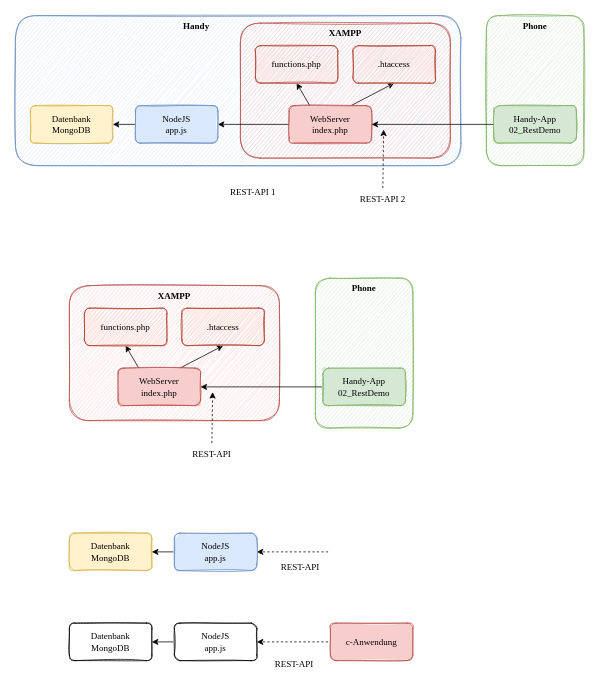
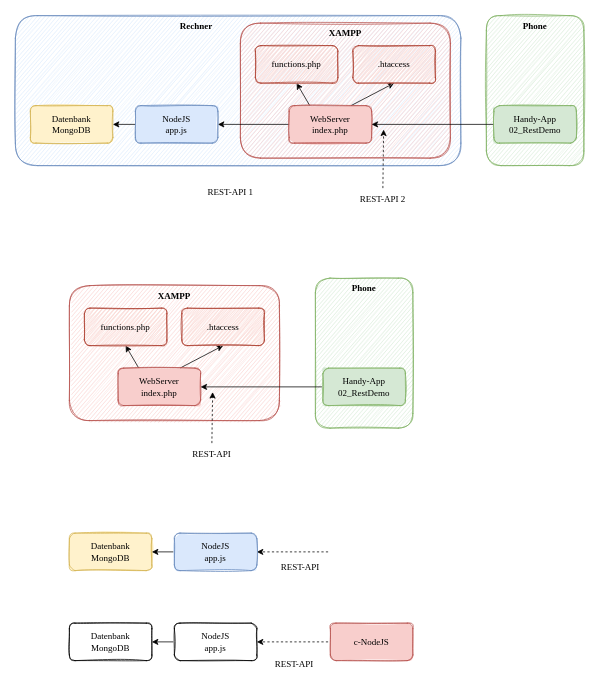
- <mxCell id="3" value="Handy&amp;nbsp; &amp;nbsp; &amp;nbsp; &amp;nbsp; &amp;nbsp; &amp;nbsp; &amp;nbsp; &amp;nbsp; &amp;nbsp; &amp;nbsp; &amp;nbsp; &amp;nbsp; &amp;nbsp; &amp;nbsp; &amp;nbsp; &amp;nbsp; &amp;nbsp; &amp;nbsp; &amp;nbsp;" style="rounded=1;whiteSpace=wrap;html=1;comic=1;sketch=1;align=center;verticalAlign=top;fillColor=#dae8fc;strokeColor=#6c8ebf;fontFamily=Comic Sans MS;fontStyle=1" vertex="1" parent="1"><mxGeometry x="20" y="20" width="594" height="200" as="geometry" /></mxCell>
+ <mxCell id="3" value="Rechner&amp;nbsp; &amp;nbsp; &amp;nbsp; &amp;nbsp; &amp;nbsp; &amp;nbsp; &amp;nbsp; &amp;nbsp; &amp;nbsp; &amp;nbsp; &amp;nbsp; &amp;nbsp; &amp;nbsp; &amp;nbsp; &amp;nbsp; &amp;nbsp; &amp;nbsp; &amp;nbsp; &amp;nbsp;" style="rounded=1;whiteSpace=wrap;html=1;comic=1;sketch=1;align=center;verticalAlign=top;fillColor=#dae8fc;strokeColor=#6c8ebf;fontFamily=Comic Sans MS;fontStyle=1" vertex="1" parent="1"><mxGeometry x="20" y="20" width="594" height="200" as="geometry" /></mxCell>
- <mxCell id="18" value="REST-API 1" style="rounded=1;whiteSpace=wrap;html=1;comic=1;sketch=1;fontFamily=Comic Sans MS;fillStyle=solid;fillColor=none;strokeColor=none;" vertex="1" parent="1"><mxGeometry x="297" y="240" width="80" height="30" as="geometry" /></mxCell>
+ <mxCell id="18" value="REST-API 1" style="rounded=1;whiteSpace=wrap;html=1;comic=1;sketch=1;fontFamily=Comic Sans MS;fillStyle=solid;fillColor=none;strokeColor=none;" vertex="1" parent="1"><mxGeometry x="267" y="240" width="80" height="30" as="geometry" /></mxCell>
- <mxCell id="40" value="c-Anwendung" style="rounded=1;whiteSpace=wrap;html=1;comic=1;sketch=1;fontFamily=Comic Sans MS;fillColor=#f8cecc;strokeColor=#b85450;fillStyle=solid;" vertex="1" parent="1"><mxGeometry x="440" y="830" width="110" height="50" as="geometry" /></mxCell>
+ <mxCell id="40" value="c-NodeJS" style="rounded=1;whiteSpace=wrap;html=1;comic=1;sketch=1;fontFamily=Comic Sans MS;fillColor=#f8cecc;strokeColor=#b85450;fillStyle=solid;" vertex="1" parent="1"><mxGeometry x="440" y="830" width="110" height="50" as="geometry" /></mxCell>
